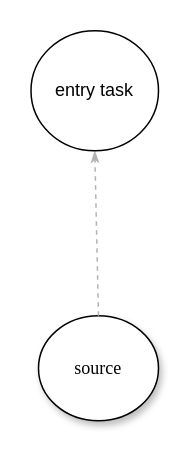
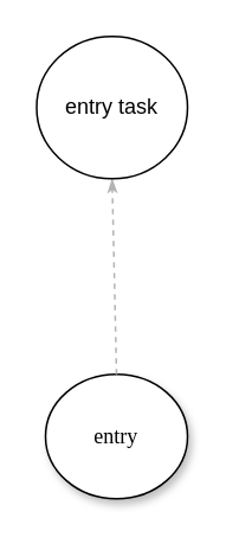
- <mxCell id="2" value="source" style="ellipse;whiteSpace=wrap;html=1;rounded=0;shadow=1;comic=0;labelBackgroundColor=none;strokeWidth=1;fontFamily=Verdana;fontSize=12;align=center;" parent="1" vertex="1"><mxGeometry x="25" y="210" width="80" height="70" as="geometry" /></mxCell>
+ <mxCell id="2" value="entry" style="ellipse;whiteSpace=wrap;html=1;rounded=0;shadow=1;comic=0;labelBackgroundColor=none;strokeWidth=1;fontFamily=Verdana;fontSize=12;align=center;" parent="1" vertex="1"><mxGeometry x="25" y="210" width="80" height="70" as="geometry" /></mxCell>
